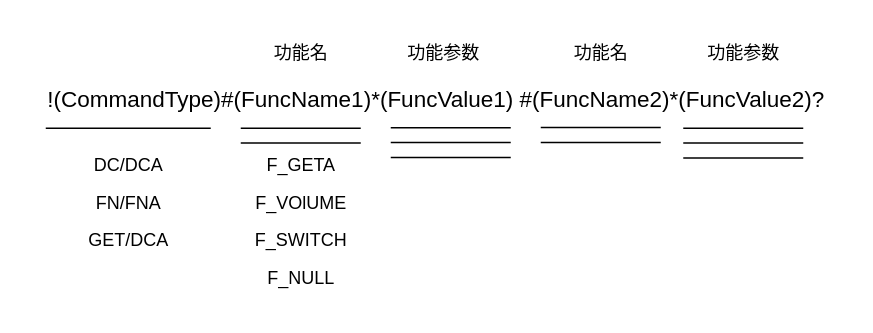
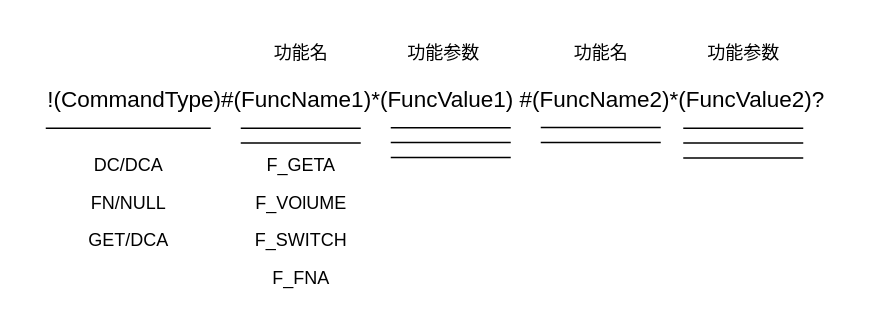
- <mxCell id="9" value="FN/FNA" style="text;html=1;align=center;verticalAlign=middle;resizable=0;points=[];autosize=1;strokeColor=none;fillColor=none;" parent="1" vertex="1"><mxGeometry x="50" y="120" width="70" height="30" as="geometry" /></mxCell>
+ <mxCell id="9" value="FN/NULL" style="text;html=1;align=center;verticalAlign=middle;resizable=0;points=[];autosize=1;strokeColor=none;fillColor=none;" parent="1" vertex="1"><mxGeometry x="50" y="120" width="70" height="30" as="geometry" /></mxCell>
- <mxCell id="16" value="F_NULL" style="text;html=1;align=center;verticalAlign=middle;resizable=0;points=[];autosize=1;strokeColor=none;fillColor=none;" vertex="1" parent="1"><mxGeometry x="165" y="170" width="70" height="30" as="geometry" /></mxCell>
+ <mxCell id="16" value="F_FNA" style="text;html=1;align=center;verticalAlign=middle;resizable=0;points=[];autosize=1;strokeColor=none;fillColor=none;" vertex="1" parent="1"><mxGeometry x="165" y="170" width="70" height="30" as="geometry" /></mxCell>
